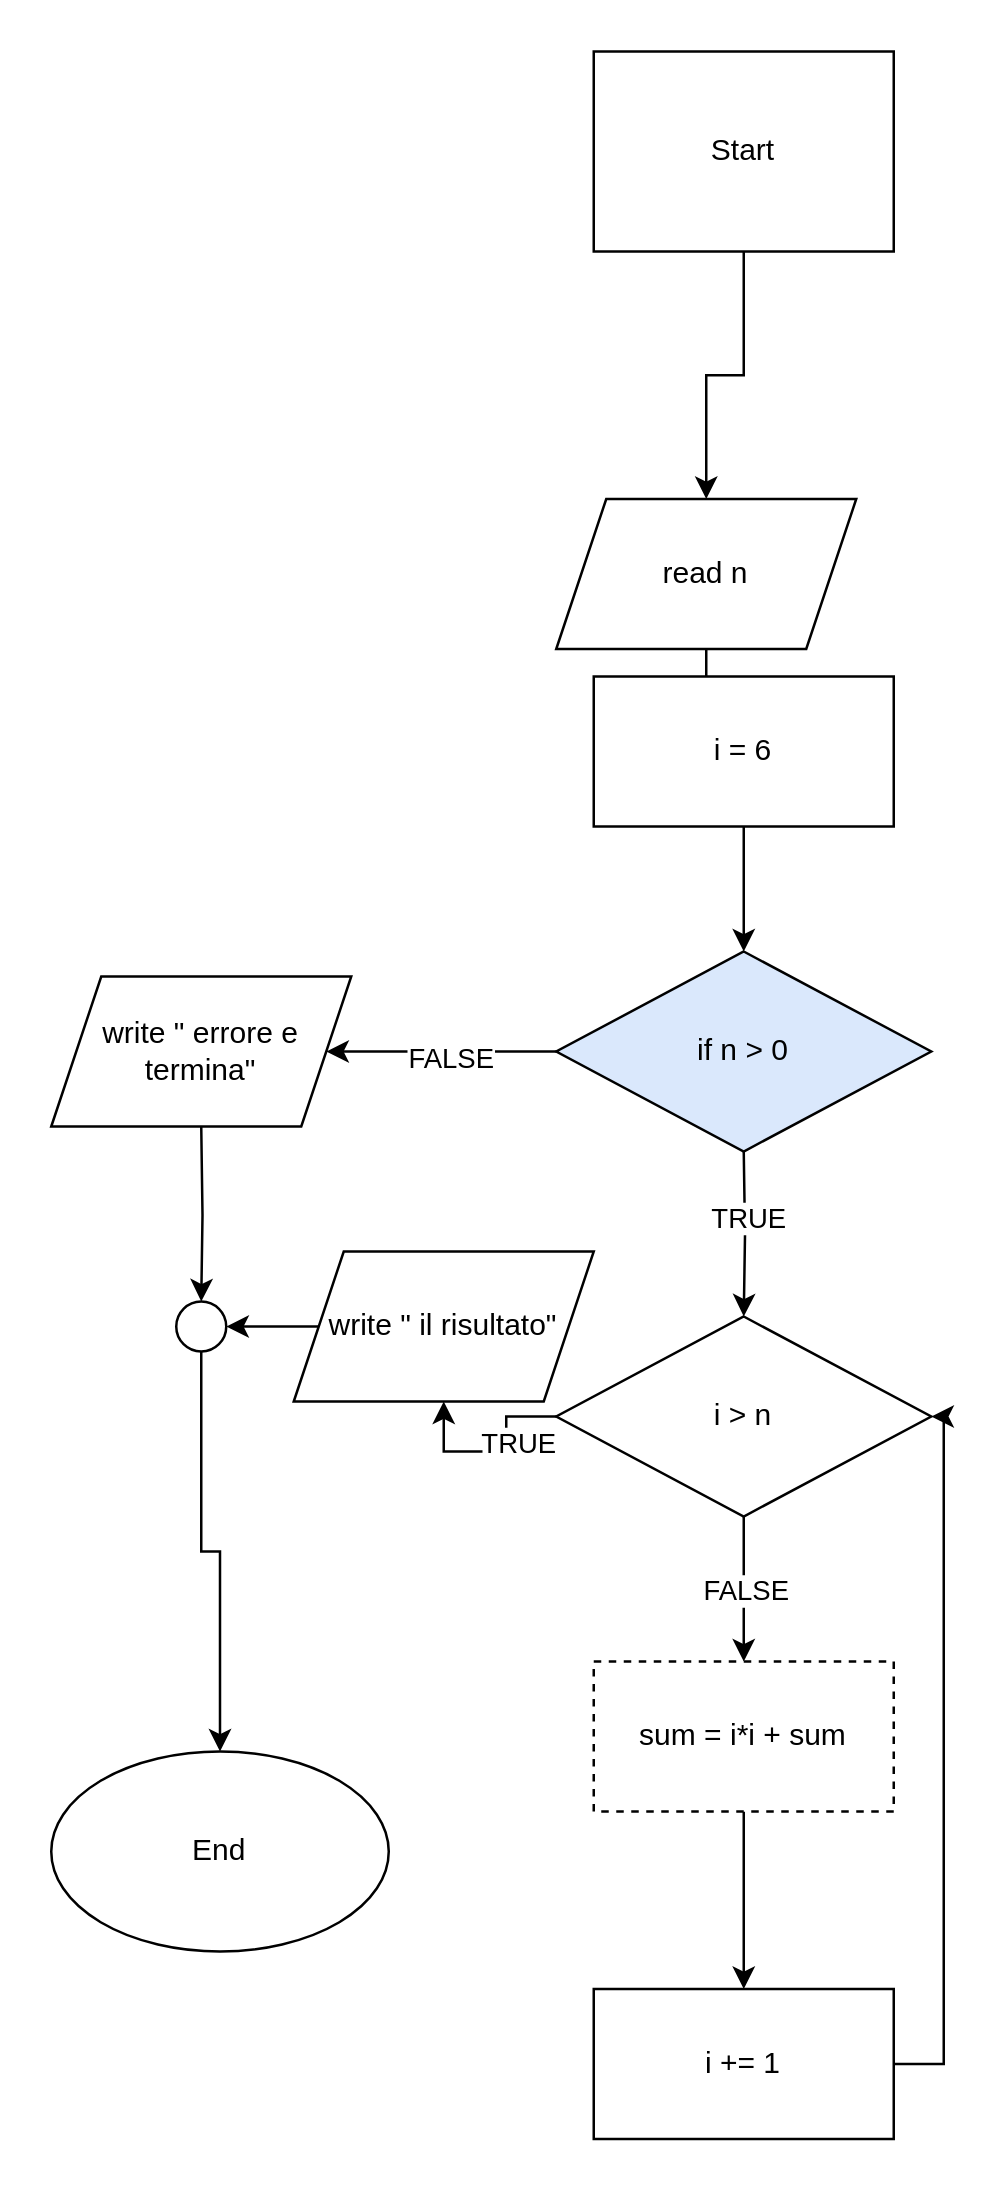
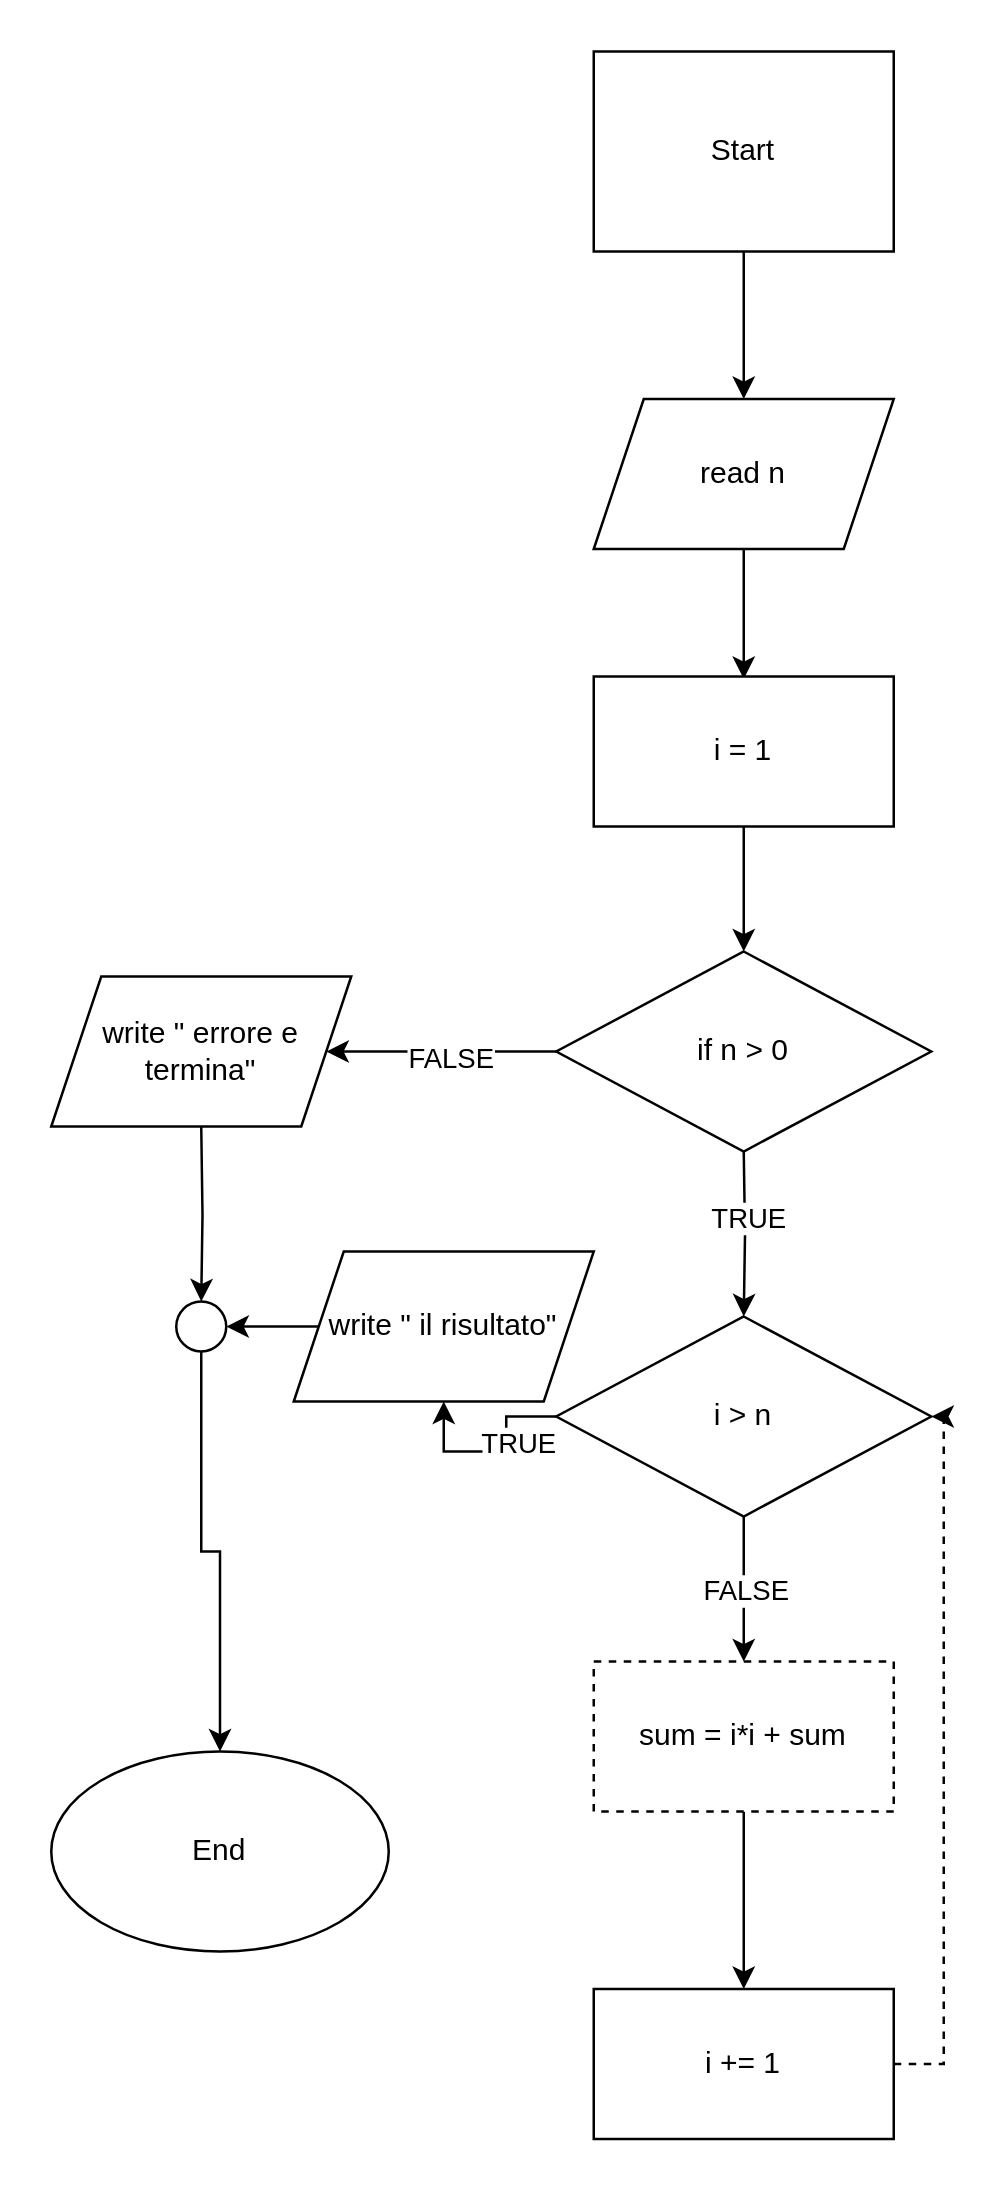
- <mxCell id="5" value="read n" style="shape=parallelogram;perimeter=parallelogramPerimeter;whiteSpace=wrap;html=1;fixedSize=1;" parent="1" vertex="1"><mxGeometry x="222" y="199" width="120" height="60" as="geometry" /></mxCell>
+ <mxCell id="5" value="read n" style="shape=parallelogram;perimeter=parallelogramPerimeter;whiteSpace=wrap;html=1;fixedSize=1;" parent="1" vertex="1"><mxGeometry x="237" y="159" width="120" height="60" as="geometry" /></mxCell>
- <mxCell id="19" value="i = 6" style="rounded=0;whiteSpace=wrap;html=1;" parent="1" vertex="1"><mxGeometry x="237" y="270" width="120" height="60" as="geometry" /></mxCell>
+ <mxCell id="19" value="i = 1" style="rounded=0;whiteSpace=wrap;html=1;" parent="1" vertex="1"><mxGeometry x="237" y="270" width="120" height="60" as="geometry" /></mxCell>
- <mxCell id="10" value="if n &amp;gt; 0" style="rhombus;whiteSpace=wrap;html=1;fillColor=#dae8fc;" parent="1" vertex="1"><mxGeometry x="222" y="380" width="150" height="80" as="geometry" /></mxCell>
+ <mxCell id="10" value="if n &amp;gt; 0" style="rhombus;whiteSpace=wrap;html=1;" parent="1" vertex="1"><mxGeometry x="222" y="380" width="150" height="80" as="geometry" /></mxCell>
- <mxCell id="22" style="edgeStyle=orthogonalEdgeStyle;rounded=0;orthogonalLoop=1;jettySize=auto;html=1;exitX=1;exitY=0.5;exitDx=0;exitDy=0;entryX=1;entryY=0.5;entryDx=0;entryDy=0;" parent="1" source="23" target="17" edge="1"><mxGeometry relative="1" as="geometry" /></mxCell>
+ <mxCell id="22" style="edgeStyle=orthogonalEdgeStyle;rounded=0;orthogonalLoop=1;jettySize=auto;html=1;exitX=1;exitY=0.5;exitDx=0;exitDy=0;entryX=1;entryY=0.5;entryDx=0;entryDy=0;dashed=1;" parent="1" source="23" target="17" edge="1"><mxGeometry relative="1" as="geometry" /></mxCell>
